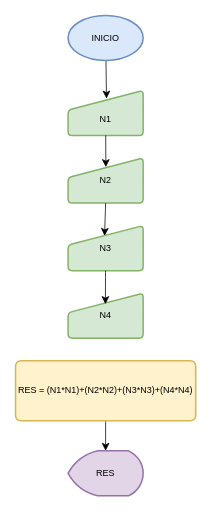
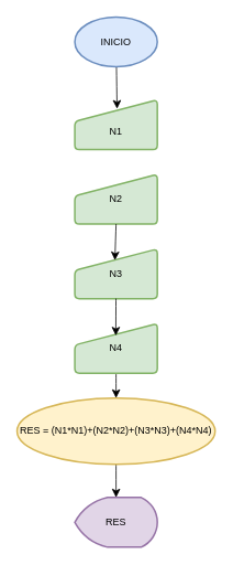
- <mxCell id="12" style="edgeStyle=none;curved=1;rounded=0;orthogonalLoop=1;jettySize=auto;html=1;entryX=0.503;entryY=0.202;entryDx=0;entryDy=0;entryPerimeter=0;fontSize=12;startSize=8;endSize=8;" edge="1" parent="1" source="4" target="5"><mxGeometry relative="1" as="geometry" /></mxCell>
+ <mxCell id="7" value="" style="edgeStyle=none;curved=1;rounded=0;orthogonalLoop=1;jettySize=auto;html=1;fontSize=12;startSize=8;endSize=8;" edge="1" parent="1" source="8" target="10"><mxGeometry relative="1" as="geometry" /></mxCell>
- <mxCell id="10" value="RES = (N1*N1)+(N2*N2)+(N3*N3)+(N4*N4)" style="rounded=1;whiteSpace=wrap;html=1;absoluteArcSize=1;arcSize=14;strokeWidth=2;fillColor=#fff2cc;strokeColor=#d6b656;" vertex="1" parent="1"><mxGeometry x="20" y="480" width="240" height="80" as="geometry" /></mxCell>
+ <mxCell id="10" value="RES = (N1*N1)+(N2*N2)+(N3*N3)+(N4*N4)" style="ellipse;whiteSpace=wrap;html=1;absoluteArcSize=1;arcSize=14;strokeWidth=2;fillColor=#fff2cc;strokeColor=#d6b656;" vertex="1" parent="1"><mxGeometry x="20" y="480" width="240" height="80" as="geometry" /></mxCell>
